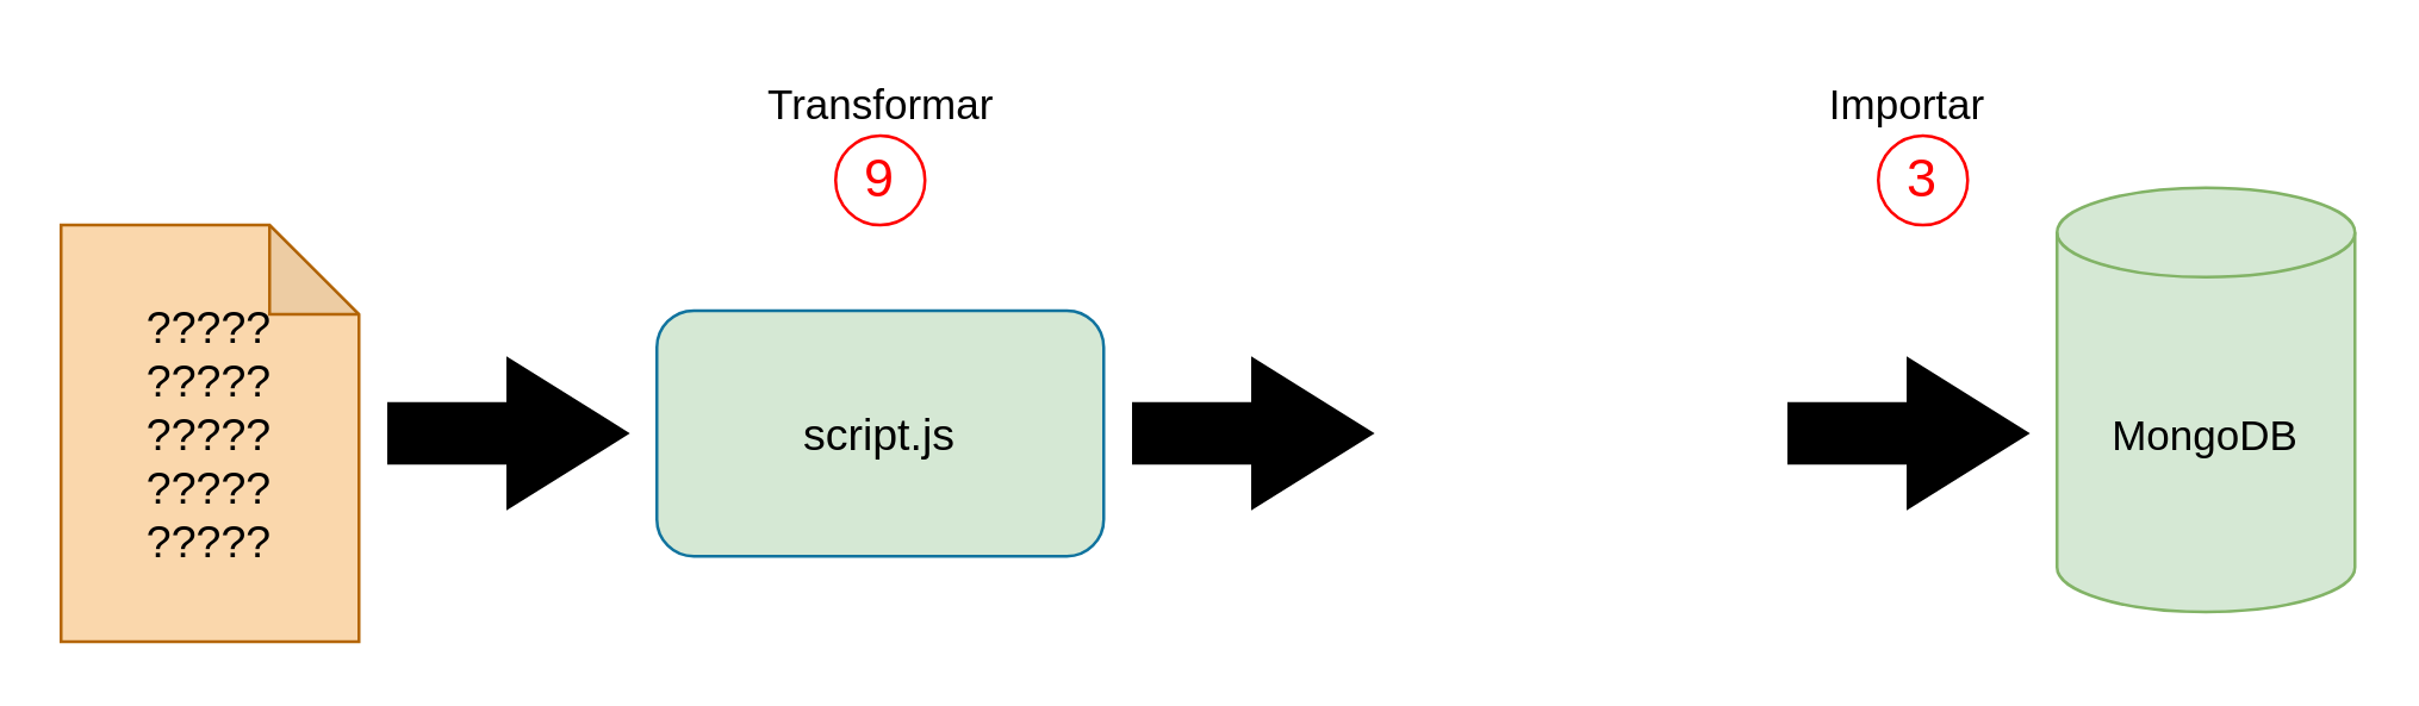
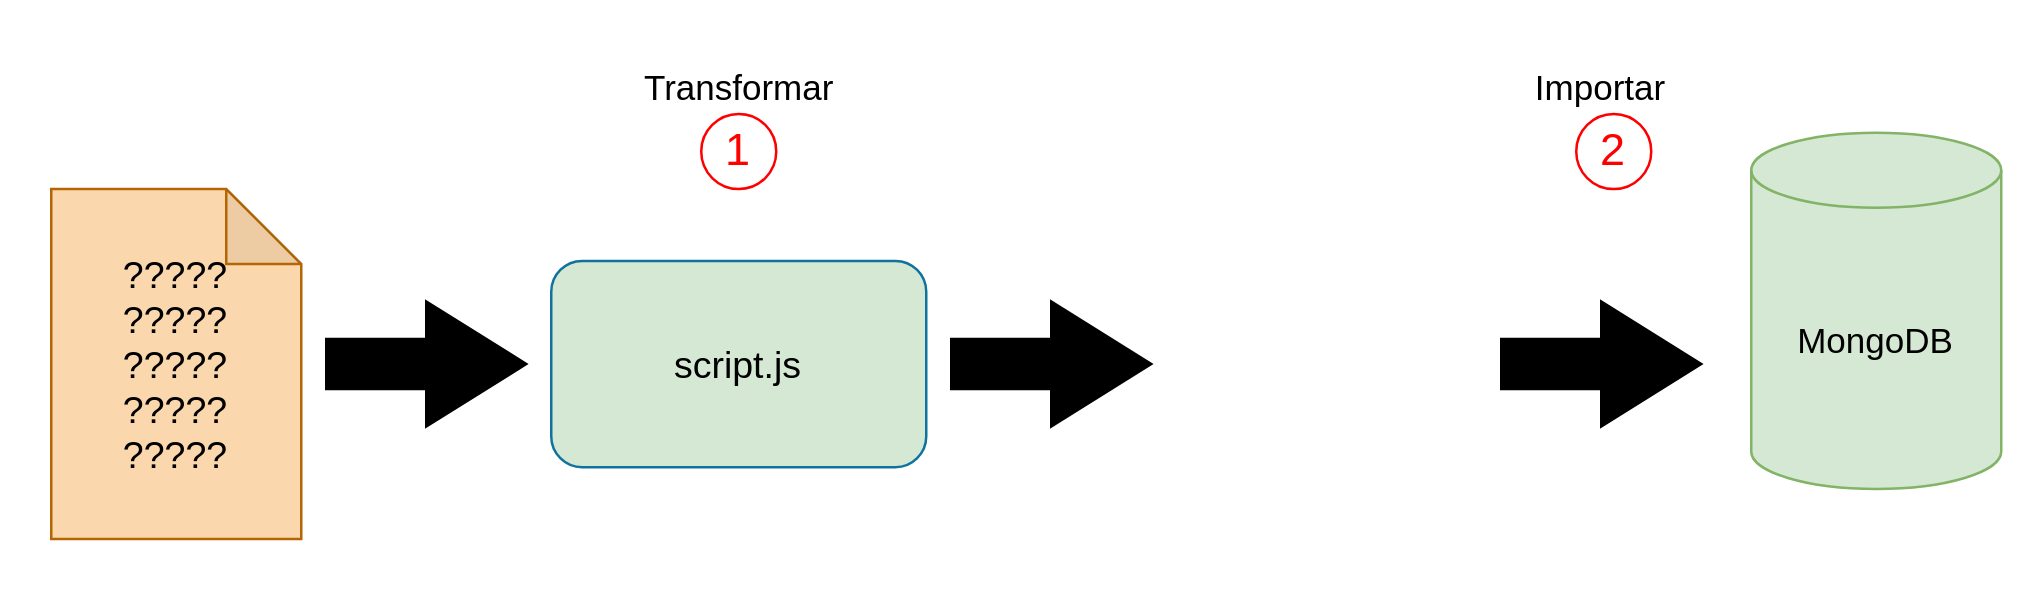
- <mxCell id="10" value="&lt;font color=&quot;#ff0000&quot; style=&quot;font-size: 18px;&quot;&gt;9&lt;/font&gt;" style="ellipse;whiteSpace=wrap;html=1;aspect=fixed;fillColor=none;strokeColor=#FF0000;" vertex="1" parent="1"><mxGeometry x="280" y="45" width="30" height="30" as="geometry" /></mxCell>
+ <mxCell id="10" value="&lt;font color=&quot;#ff0000&quot; style=&quot;font-size: 18px;&quot;&gt;1&lt;/font&gt;" style="ellipse;whiteSpace=wrap;html=1;aspect=fixed;fillColor=none;strokeColor=#FF0000;" vertex="1" parent="1"><mxGeometry x="280" y="45" width="30" height="30" as="geometry" /></mxCell>
- <mxCell id="11" value="&lt;font color=&quot;#ff0000&quot; style=&quot;font-size: 18px;&quot;&gt;3&lt;/font&gt;" style="ellipse;whiteSpace=wrap;html=1;aspect=fixed;fillColor=none;strokeColor=#FF0000;" vertex="1" parent="1"><mxGeometry x="630" y="45" width="30" height="30" as="geometry" /></mxCell>
+ <mxCell id="11" value="&lt;font color=&quot;#ff0000&quot; style=&quot;font-size: 18px;&quot;&gt;2&lt;/font&gt;" style="ellipse;whiteSpace=wrap;html=1;aspect=fixed;fillColor=none;strokeColor=#FF0000;" vertex="1" parent="1"><mxGeometry x="630" y="45" width="30" height="30" as="geometry" /></mxCell>
- <mxCell id="4" value="&lt;font style=&quot;font-size: 14px;&quot;&gt;MongoDB&lt;/font&gt;" style="shape=cylinder3;whiteSpace=wrap;html=1;boundedLbl=1;backgroundOutline=1;size=15;fillColor=#d5e8d4;strokeColor=#82b366;" vertex="1" parent="1"><mxGeometry x="690" y="62.5" width="100" height="142.5" as="geometry" /></mxCell>
+ <mxCell id="4" value="&lt;font style=&quot;font-size: 14px;&quot;&gt;MongoDB&lt;/font&gt;" style="shape=cylinder3;whiteSpace=wrap;html=1;boundedLbl=1;backgroundOutline=1;size=15;fillColor=#d5e8d4;strokeColor=#82b366;" vertex="1" parent="1"><mxGeometry x="700" y="52.5" width="100" height="142.5" as="geometry" /></mxCell>
